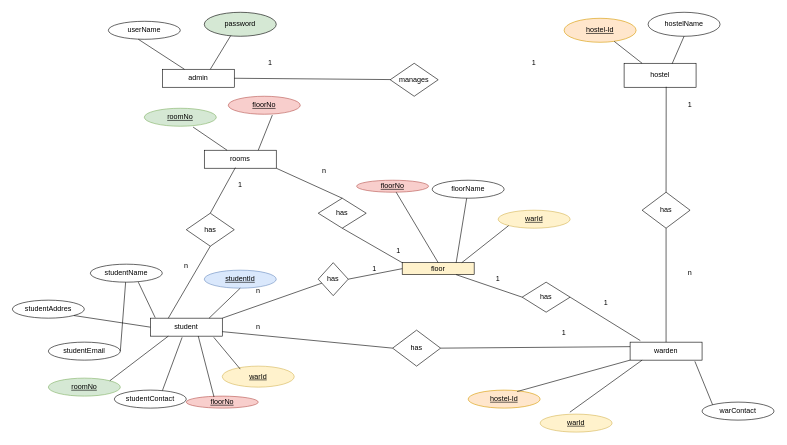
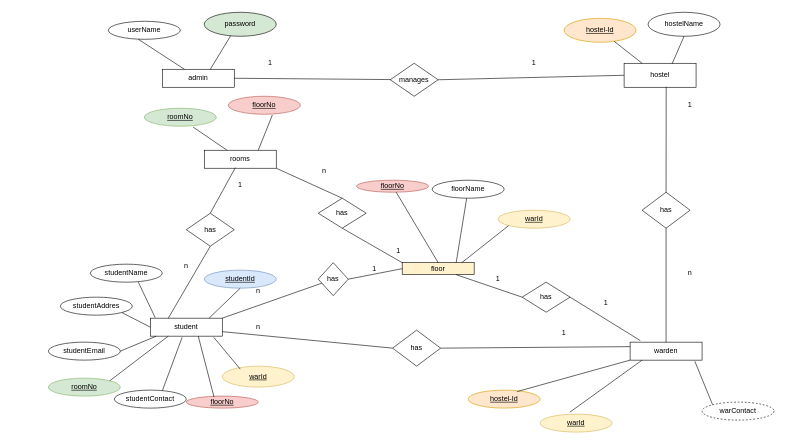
+ <mxCell id="44" value="" style="endArrow=none;html=1;rounded=0;exitX=0;exitY=0.5;exitDx=0;exitDy=0;entryX=1;entryY=0.5;entryDx=0;entryDy=0;" edge="1" parent="1" source="7" target="42"><mxGeometry width="50" height="50" relative="1" as="geometry"><mxPoint x="690" y="290" as="sourcePoint" /><mxPoint x="740" as="targetPoint" y="240" /></mxGeometry></mxCell>
- <mxCell id="25" value="studentAddres" style="ellipse;whiteSpace=wrap;html=1;" vertex="1" parent="1"><mxGeometry x="20" y="500" width="120" height="30" as="geometry" /></mxCell>
+ <mxCell id="25" value="studentAddres" style="ellipse;whiteSpace=wrap;html=1;" vertex="1" parent="1"><mxGeometry x="100" y="495" width="120" height="30" as="geometry" /></mxCell>
- <mxCell id="29" value="" style="endArrow=none;html=1;rounded=0;exitX=1;exitY=0.5;exitDx=0;exitDy=0;" edge="1" parent="1" source="22" target="24"><mxGeometry width="50" height="50" relative="1" as="geometry"><mxPoint x="150" y="630" as="sourcePoint" /><mxPoint x="200" y="580" as="targetPoint" /></mxGeometry></mxCell>
+ <mxCell id="29" value="" style="endArrow=none;html=1;rounded=0;entryX=0.083;entryY=1;entryDx=0;entryDy=0;entryPerimeter=0;exitX=1;exitY=0.5;exitDx=0;exitDy=0;" edge="1" parent="1" source="22" target="19"><mxGeometry width="50" height="50" relative="1" as="geometry"><mxPoint x="150" y="630" as="sourcePoint" /><mxPoint x="200" y="580" as="targetPoint" /></mxGeometry></mxCell>
- <mxCell id="13" value="warContact" style="ellipse;whiteSpace=wrap;html=1;" vertex="1" parent="1"><mxGeometry x="1170" y="670" width="120" height="30" as="geometry" /></mxCell>
+ <mxCell id="13" value="warContact" style="ellipse;whiteSpace=wrap;html=1;dashed=1;" vertex="1" parent="1"><mxGeometry x="1170" y="670" width="120" height="30" as="geometry" /></mxCell>
